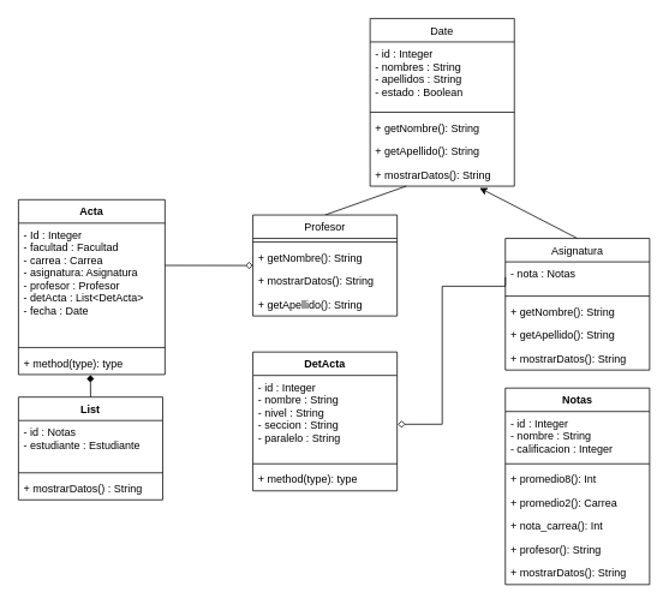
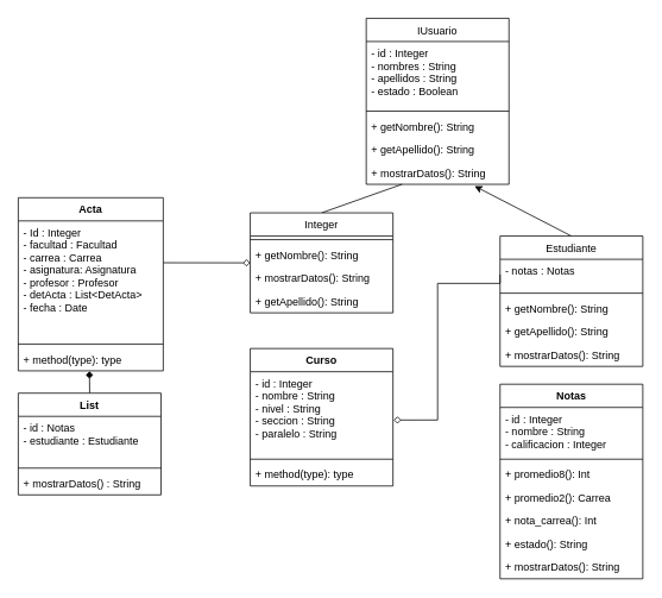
- <mxCell id="2" value="Date" style="swimlane;fontStyle=0;align=center;verticalAlign=top;childLayout=stackLayout;horizontal=1;startSize=26;horizontalStack=0;resizeParent=1;resizeParentMax=0;resizeLast=0;collapsible=1;marginBottom=0;" parent="1" vertex="1"><mxGeometry x="410" y="20" width="160" height="186" as="geometry" /></mxCell>
+ <mxCell id="2" value="IUsuario" style="swimlane;fontStyle=0;align=center;verticalAlign=top;childLayout=stackLayout;horizontal=1;startSize=26;horizontalStack=0;resizeParent=1;resizeParentMax=0;resizeLast=0;collapsible=1;marginBottom=0;" parent="1" vertex="1"><mxGeometry x="410" y="20" width="160" height="186" as="geometry" /></mxCell>
- <mxCell id="10" value="Profesor" style="swimlane;fontStyle=0;align=center;verticalAlign=top;childLayout=stackLayout;horizontal=1;startSize=26;horizontalStack=0;resizeParent=1;resizeParentMax=0;resizeLast=0;collapsible=1;marginBottom=0;" parent="1" vertex="1"><mxGeometry x="280" y="238" width="160" height="112" as="geometry" /></mxCell>
+ <mxCell id="10" value="Integer" style="swimlane;fontStyle=0;align=center;verticalAlign=top;childLayout=stackLayout;horizontal=1;startSize=26;horizontalStack=0;resizeParent=1;resizeParentMax=0;resizeLast=0;collapsible=1;marginBottom=0;" parent="1" vertex="1"><mxGeometry x="280" y="238" width="160" height="112" as="geometry" /></mxCell>
- <mxCell id="16" value="Asignatura" style="swimlane;fontStyle=0;align=center;verticalAlign=top;childLayout=stackLayout;horizontal=1;startSize=26;horizontalStack=0;resizeParent=1;resizeParentMax=0;resizeLast=0;collapsible=1;marginBottom=0;" parent="1" vertex="1"><mxGeometry x="560" y="264" width="160" height="146" as="geometry" /></mxCell>
+ <mxCell id="16" value="Estudiante" style="swimlane;fontStyle=0;align=center;verticalAlign=top;childLayout=stackLayout;horizontal=1;startSize=26;horizontalStack=0;resizeParent=1;resizeParentMax=0;resizeLast=0;collapsible=1;marginBottom=0;" parent="1" vertex="1"><mxGeometry x="560" y="264" width="160" height="146" as="geometry" /></mxCell>
- <mxCell id="17" value="- nota : Notas" style="text;strokeColor=none;fillColor=none;align=left;verticalAlign=top;spacingLeft=4;spacingRight=4;overflow=hidden;rotatable=0;points=[[0,0.5],[1,0.5]];portConstraint=eastwest;" parent="16" vertex="1"><mxGeometry y="26" width="160" height="34" as="geometry" /></mxCell>
+ <mxCell id="17" value="- notas : Notas" style="text;strokeColor=none;fillColor=none;align=left;verticalAlign=top;spacingLeft=4;spacingRight=4;overflow=hidden;rotatable=0;points=[[0,0.5],[1,0.5]];portConstraint=eastwest;" parent="16" vertex="1"><mxGeometry y="26" width="160" height="34" as="geometry" /></mxCell>
- <mxCell id="39" value="DetActa" style="swimlane;fontStyle=1;align=center;verticalAlign=top;childLayout=stackLayout;horizontal=1;startSize=26;horizontalStack=0;resizeParent=1;resizeParentMax=0;resizeLast=0;collapsible=1;marginBottom=0;" parent="1" vertex="1"><mxGeometry x="280" y="390" width="160" height="154" as="geometry" /></mxCell>
+ <mxCell id="39" value="Curso" style="swimlane;fontStyle=1;align=center;verticalAlign=top;childLayout=stackLayout;horizontal=1;startSize=26;horizontalStack=0;resizeParent=1;resizeParentMax=0;resizeLast=0;collapsible=1;marginBottom=0;" parent="1" vertex="1"><mxGeometry x="280" y="390" width="160" height="154" as="geometry" /></mxCell>
- <mxCell id="28" value="+ profesor(): String" style="text;strokeColor=none;fillColor=none;align=left;verticalAlign=top;spacingLeft=4;spacingRight=4;overflow=hidden;rotatable=0;points=[[0,0.5],[1,0.5]];portConstraint=eastwest;" vertex="1" parent="22"><mxGeometry y="166" width="160" height="26" as="geometry" /></mxCell>
+ <mxCell id="28" value="+ estado(): String" style="text;strokeColor=none;fillColor=none;align=left;verticalAlign=top;spacingLeft=4;spacingRight=4;overflow=hidden;rotatable=0;points=[[0,0.5],[1,0.5]];portConstraint=eastwest;" vertex="1" parent="22"><mxGeometry y="166" width="160" height="26" as="geometry" /></mxCell>
